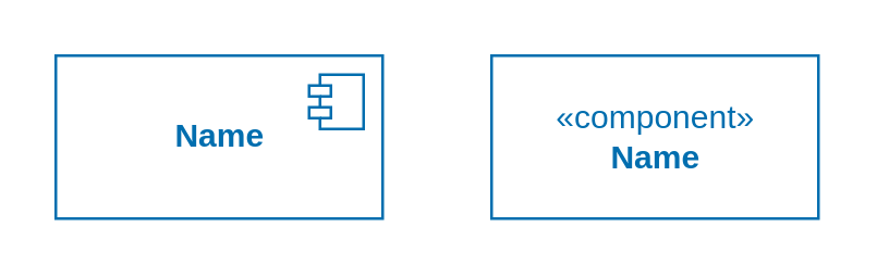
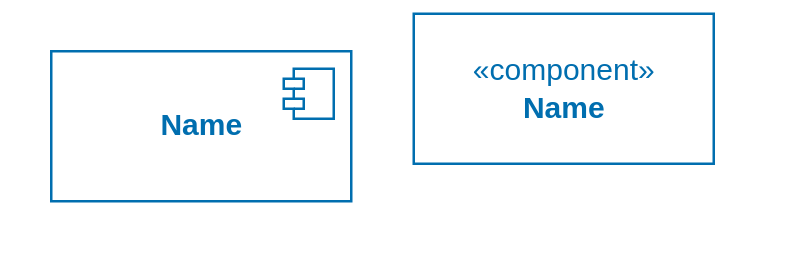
- <mxCell id="4" value="«component»&lt;br&gt;&lt;b&gt;Name&lt;/b&gt;" style="html=1;dropTarget=0;fillColor=none;fontColor=#006EAF;strokeColor=#006EAF;" vertex="1" parent="1"><mxGeometry x="180" y="20" width="120" height="60" as="geometry" /></mxCell>
+ <mxCell id="4" value="«component»&lt;br&gt;&lt;b&gt;Name&lt;/b&gt;" style="html=1;dropTarget=0;fillColor=none;fontColor=#006EAF;strokeColor=#006EAF;" vertex="1" parent="1"><mxGeometry x="165" y="5" width="120" height="60" as="geometry" /></mxCell>
